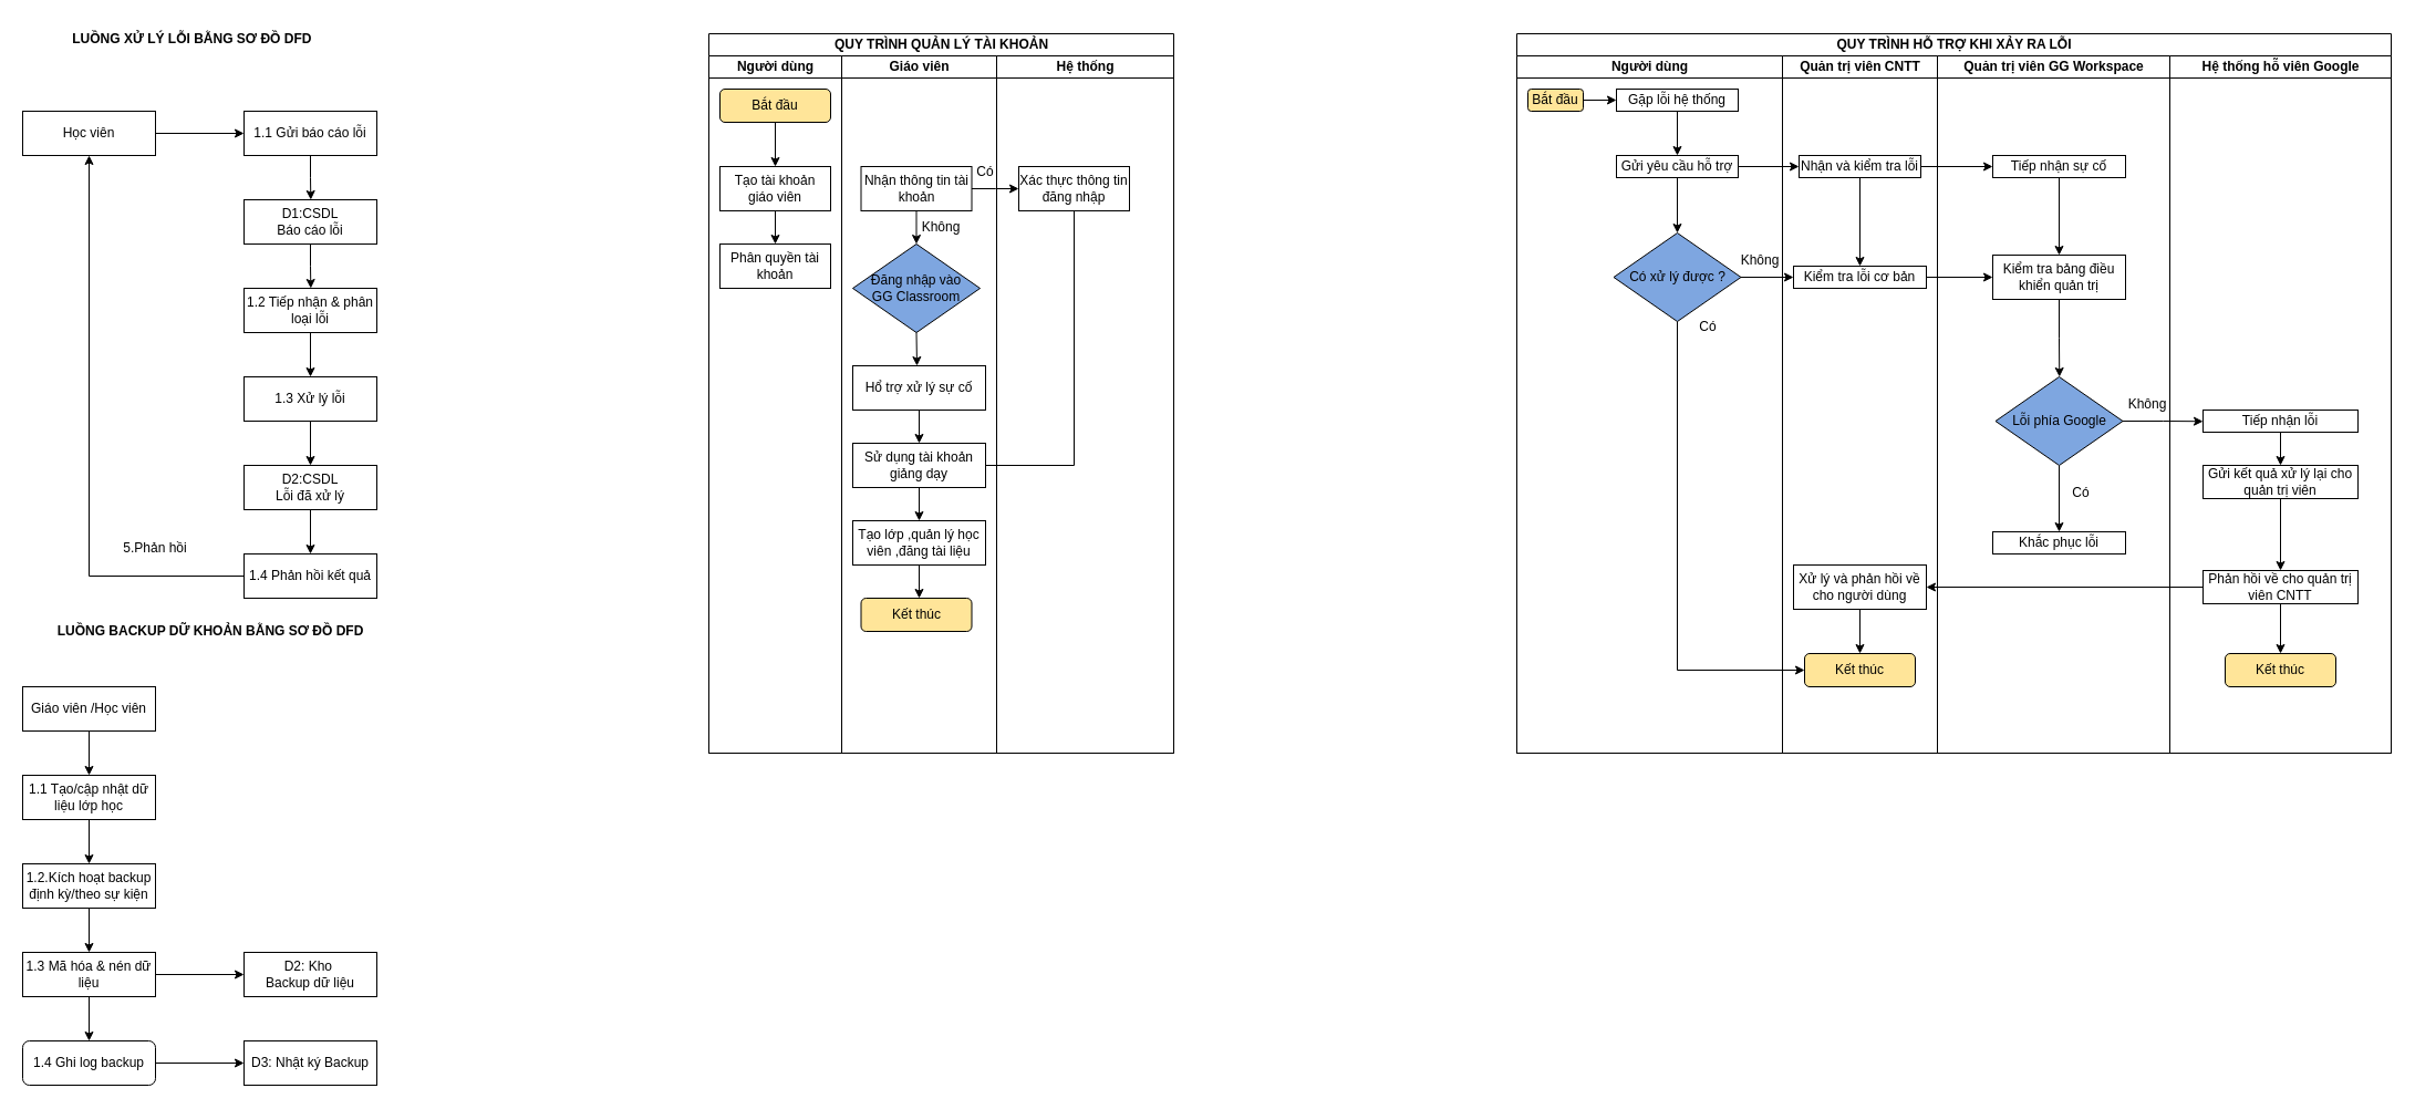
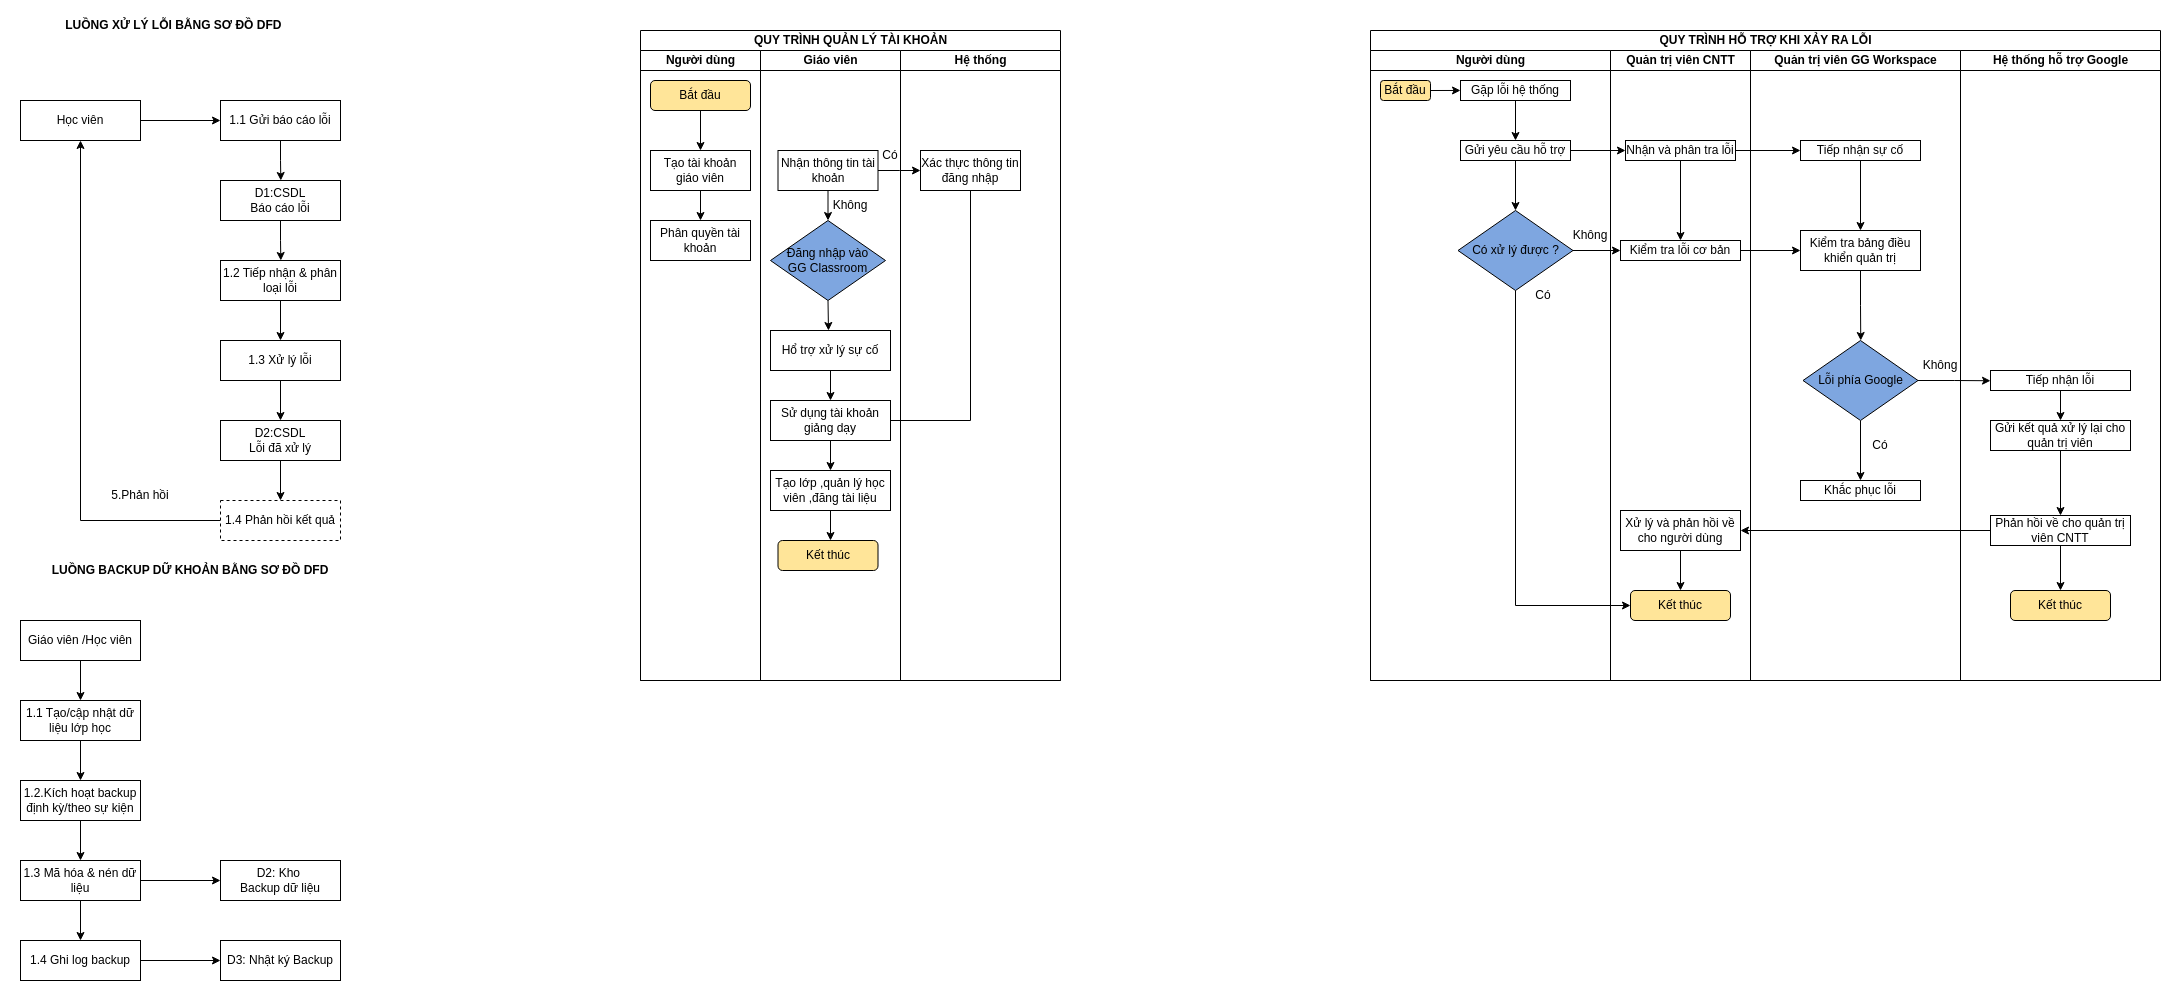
- <mxCell id="87" value="LUỒNG XỬ LÝ LỖI BẰNG SƠ ĐỒ DFD&amp;nbsp;" style="text;html=1;align=center;verticalAlign=middle;whiteSpace=wrap;rounded=0;fontStyle=1" vertex="1" parent="1"><mxGeometry x="40" y="20" width="270" height="30" as="geometry" /></mxCell>
+ <mxCell id="87" value="LUỒNG XỬ LÝ LỖI BẰNG SƠ ĐỒ DFD&amp;nbsp;" style="text;html=1;align=center;verticalAlign=middle;whiteSpace=wrap;rounded=0;fontStyle=1" vertex="1" parent="1"><mxGeometry x="40" y="10" width="270" height="30" as="geometry" /></mxCell>
- <mxCell id="56" value="Hệ thống hỗ viên Google" style="swimlane;startSize=20;html=1;" vertex="1" parent="27"><mxGeometry x="590" y="20" width="200" height="630" as="geometry" /></mxCell>
+ <mxCell id="56" value="Hệ thống hỗ trợ Google" style="swimlane;startSize=20;html=1;" vertex="1" parent="27"><mxGeometry x="590" y="20" width="200" height="630" as="geometry" /></mxCell>
- <mxCell id="40" value="Nhận và kiểm tra lỗi" style="rounded=0;whiteSpace=wrap;html=1;" vertex="1" parent="38"><mxGeometry x="15" y="90" width="110" height="20" as="geometry" /></mxCell>
+ <mxCell id="40" value="Nhận và phân tra lỗi" style="rounded=0;whiteSpace=wrap;html=1;" vertex="1" parent="38"><mxGeometry x="15" y="90" width="110" height="20" as="geometry" /></mxCell>
- <mxCell id="84" value="1.4 Phản hồi kết quả" style="rounded=0;whiteSpace=wrap;html=1;" vertex="1" parent="1"><mxGeometry x="220" y="500" width="120" height="40" as="geometry" /></mxCell>
+ <mxCell id="84" value="1.4 Phản hồi kết quả" style="rounded=0;whiteSpace=wrap;html=1;dashed=1;" vertex="1" parent="1"><mxGeometry x="220" y="500" width="120" height="40" as="geometry" /></mxCell>
- <mxCell id="98" value="1.4 Ghi log backup" style="whiteSpace=wrap;html=1;rounded=1;" vertex="1" parent="1"><mxGeometry x="20" y="940" width="120" height="40" as="geometry" /></mxCell>
+ <mxCell id="98" value="1.4 Ghi log backup" style="rounded=0;whiteSpace=wrap;html=1;" vertex="1" parent="1"><mxGeometry x="20" y="940" width="120" height="40" as="geometry" /></mxCell>
